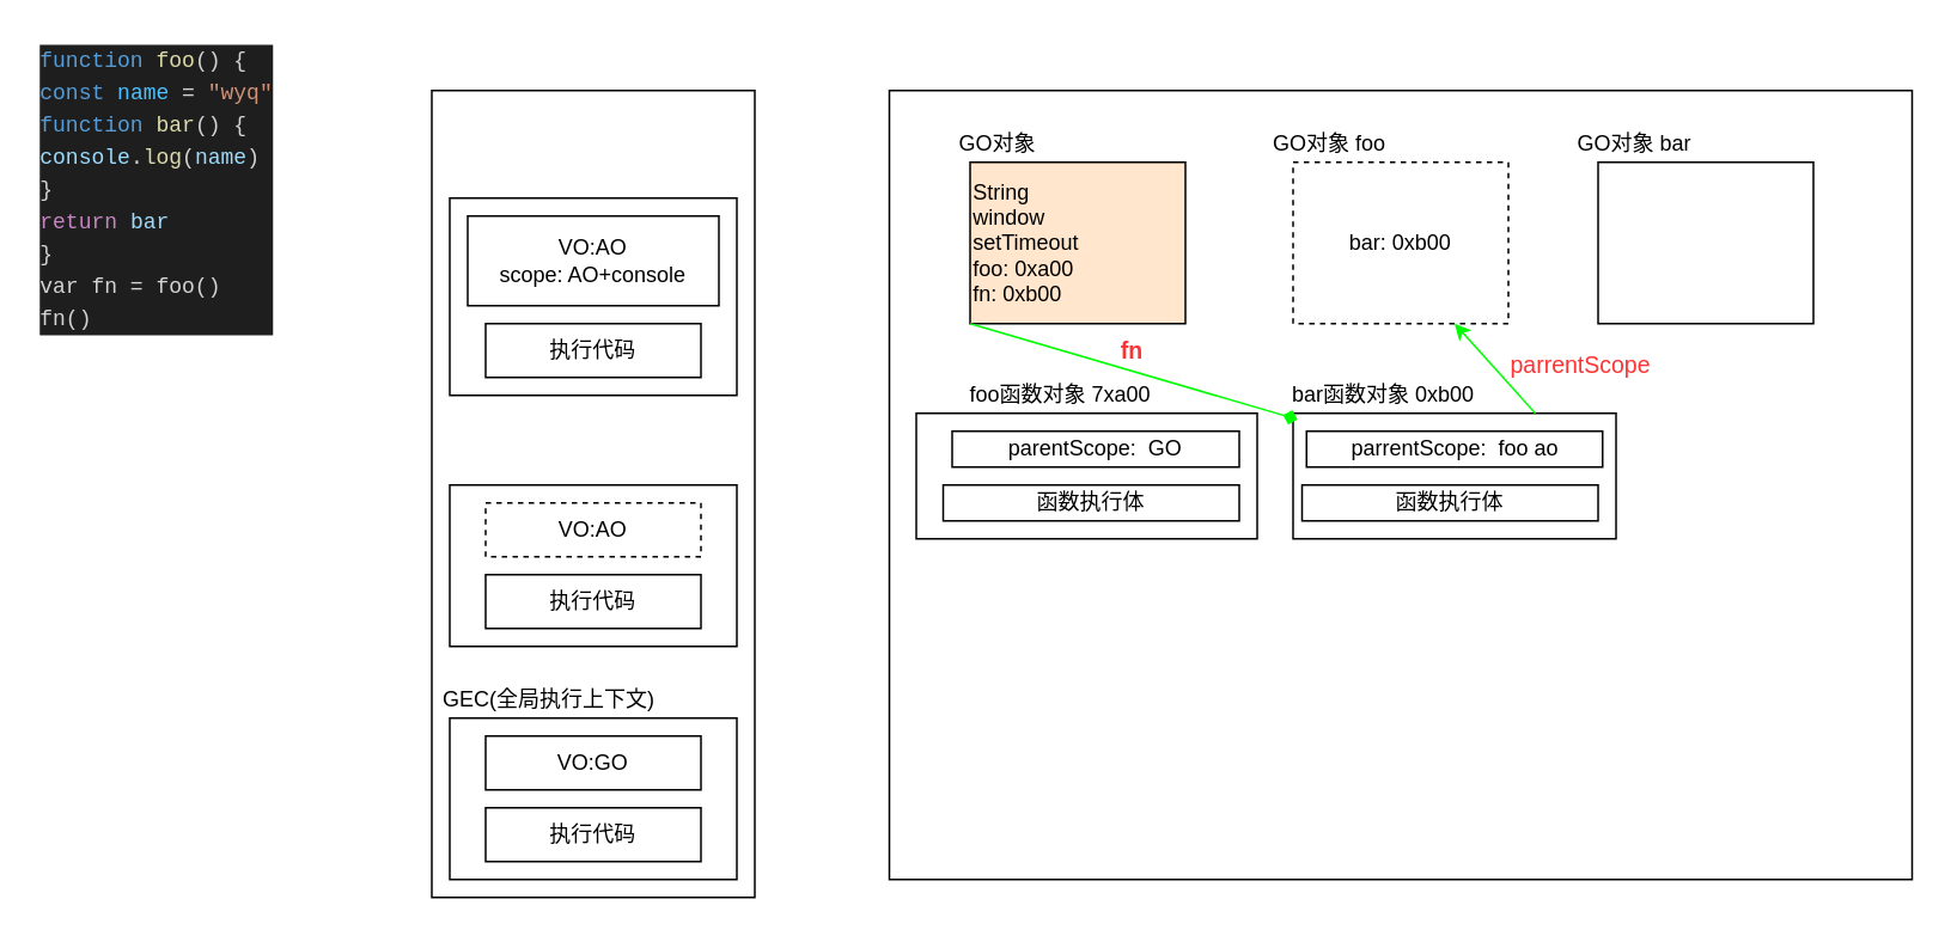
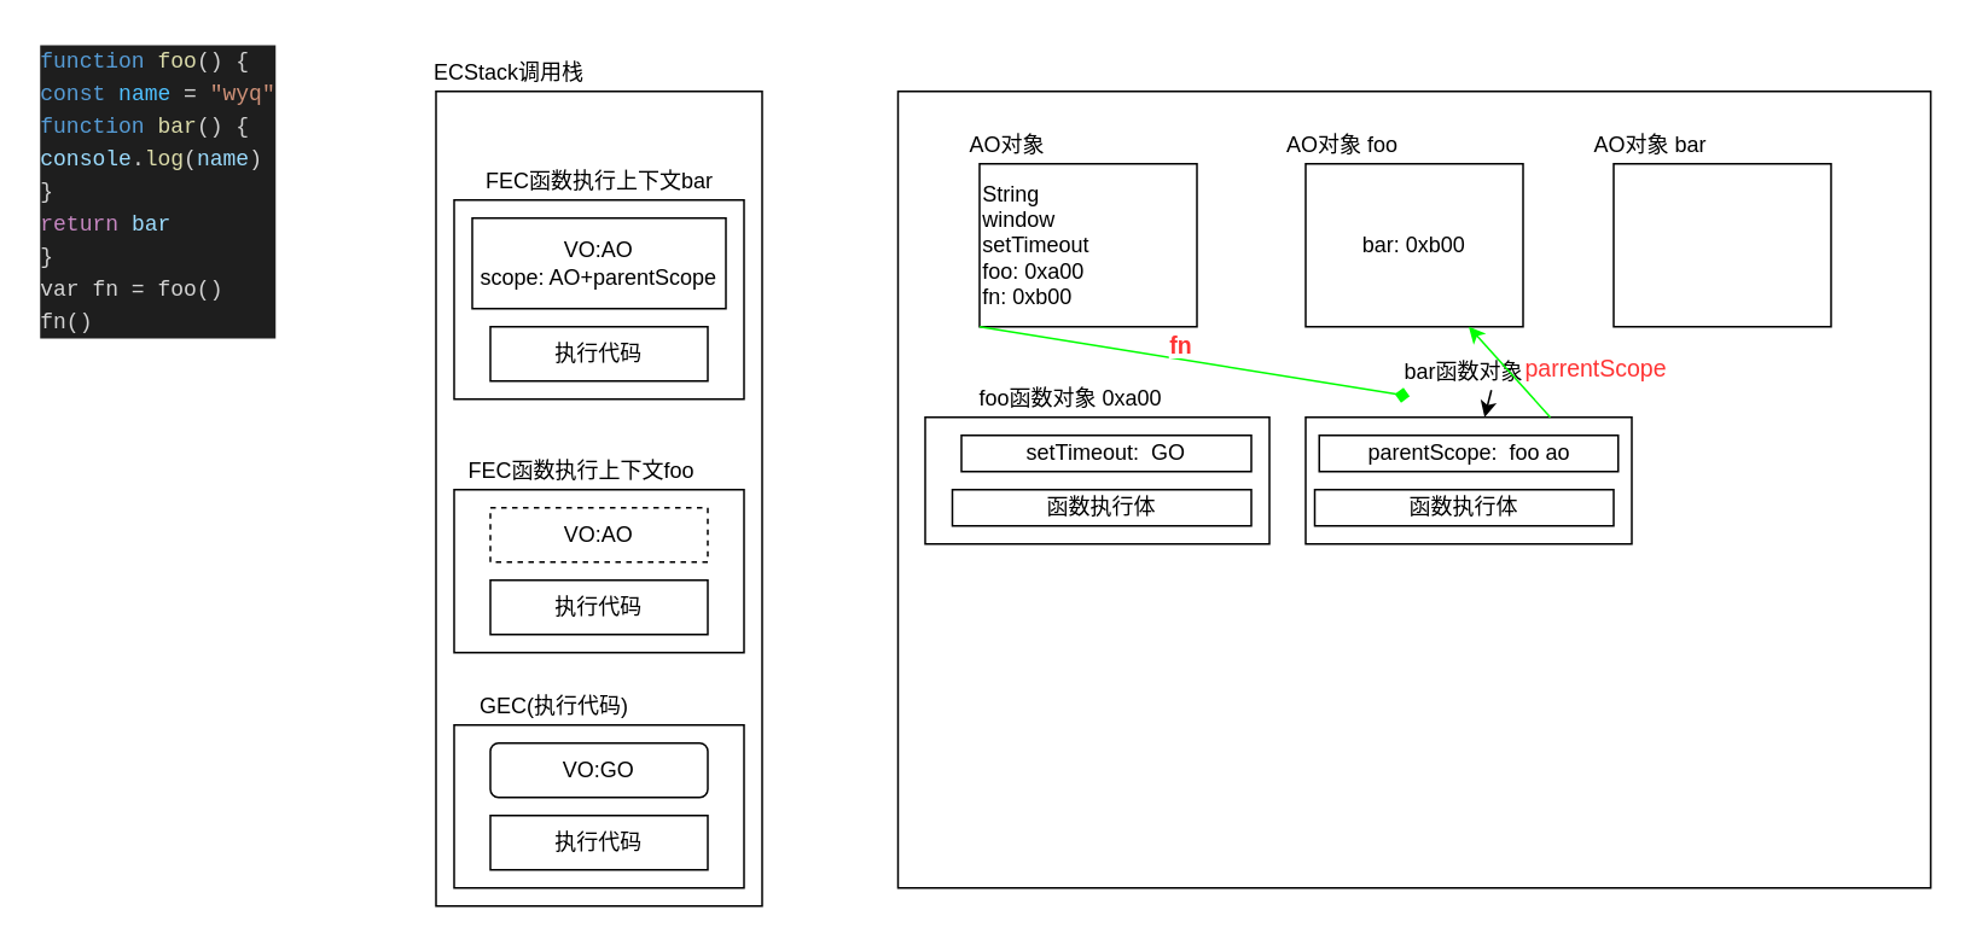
+ <mxCell id="4" value="ECStack调用栈" style="text;html=1;align=center;verticalAlign=middle;resizable=0;points=[];autosize=1;strokeColor=none;fillColor=none;" vertex="1" parent="1"><mxGeometry x="230" y="30" width="100" height="20" as="geometry" /></mxCell>
- <mxCell id="12" value="GO对象" style="text;html=1;align=center;verticalAlign=middle;resizable=0;points=[];autosize=1;strokeColor=none;fillColor=none;" vertex="1" parent="1"><mxGeometry x="525" y="70" width="60" height="20" as="geometry" /></mxCell>
+ <mxCell id="12" value="AO对象" style="text;html=1;align=center;verticalAlign=middle;resizable=0;points=[];autosize=1;strokeColor=none;fillColor=none;" vertex="1" parent="1"><mxGeometry x="525" y="70" width="60" height="20" as="geometry" /></mxCell>
- <mxCell id="13" value="GO对象 foo" style="text;html=1;align=center;verticalAlign=middle;resizable=0;points=[];autosize=1;strokeColor=none;fillColor=none;" vertex="1" parent="1"><mxGeometry x="700" y="70" width="80" height="20" as="geometry" /></mxCell>
+ <mxCell id="13" value="AO对象 foo" style="text;html=1;align=center;verticalAlign=middle;resizable=0;points=[];autosize=1;strokeColor=none;fillColor=none;" vertex="1" parent="1"><mxGeometry x="700" y="70" width="80" height="20" as="geometry" /></mxCell>
- <mxCell id="22" value="GO对象 bar" style="text;html=1;align=center;verticalAlign=middle;resizable=0;points=[];autosize=1;strokeColor=none;fillColor=none;" vertex="1" parent="1"><mxGeometry x="870" y="70" width="80" height="20" as="geometry" /></mxCell>
+ <mxCell id="22" value="AO对象 bar" style="text;html=1;align=center;verticalAlign=middle;resizable=0;points=[];autosize=1;strokeColor=none;fillColor=none;" vertex="1" parent="1"><mxGeometry x="870" y="70" width="80" height="20" as="geometry" /></mxCell>
+ <mxCell id="28" value="FEC函数执行上下文bar" style="text;html=1;align=center;verticalAlign=middle;resizable=0;points=[];autosize=1;strokeColor=none;fillColor=none;" vertex="1" parent="1"><mxGeometry x="260" y="90" width="140" height="20" as="geometry" /></mxCell>
- <mxCell id="10" value="String&lt;br&gt;window&lt;br&gt;setTimeout&lt;br&gt;foo: 0xa00&lt;br&gt;fn: 0xb00" style="rounded=0;whiteSpace=wrap;html=1;align=left;fillColor=#ffe6cc;" vertex="1" parent="1"><mxGeometry x="540" y="90" width="120" height="90" as="geometry" /></mxCell>
+ <mxCell id="10" value="String&lt;br&gt;window&lt;br&gt;setTimeout&lt;br&gt;foo: 0xa00&lt;br&gt;fn: 0xb00" style="rounded=0;whiteSpace=wrap;html=1;align=left;" vertex="1" parent="1"><mxGeometry x="540" y="90" width="120" height="90" as="geometry" /></mxCell>
- <mxCell id="11" value="bar: 0xb00" style="rounded=0;whiteSpace=wrap;html=1;dashed=1;" vertex="1" parent="1"><mxGeometry x="720" y="90" width="120" height="90" as="geometry" /></mxCell>
+ <mxCell id="11" value="bar: 0xb00" style="rounded=0;whiteSpace=wrap;html=1;" vertex="1" parent="1"><mxGeometry x="720" y="90" width="120" height="90" as="geometry" /></mxCell>
- <mxCell id="26" value="VO:AO&lt;br&gt;scope: AO+console" style="rounded=0;whiteSpace=wrap;html=1;align=center;" vertex="1" parent="1"><mxGeometry x="260" y="120" width="140" height="50" as="geometry" /></mxCell>
+ <mxCell id="26" value="VO:AO&lt;br&gt;scope: AO+parentScope" style="rounded=0;whiteSpace=wrap;html=1;align=center;" vertex="1" parent="1"><mxGeometry x="260" y="120" width="140" height="50" as="geometry" /></mxCell>
- <mxCell id="16" value="foo函数对象 7xa00" style="text;html=1;align=center;verticalAlign=middle;resizable=0;points=[];autosize=1;strokeColor=none;fillColor=none;" vertex="1" parent="1"><mxGeometry x="530" y="210" width="120" height="20" as="geometry" /></mxCell>
+ <mxCell id="16" value="foo函数对象 0xa00" style="text;html=1;align=center;verticalAlign=middle;resizable=0;points=[];autosize=1;strokeColor=none;fillColor=none;" vertex="1" parent="1"><mxGeometry x="530" y="210" width="120" height="20" as="geometry" /></mxCell>
- <mxCell id="18" value="bar函数对象 0xb00" style="text;html=1;align=center;verticalAlign=middle;resizable=0;points=[];autosize=1;strokeColor=none;fillColor=none;" vertex="1" parent="1"><mxGeometry x="710" y="210" width="120" height="20" as="geometry" /></mxCell>
+ <mxCell id="18" value="bar函数对象 0xb00" style="text;html=1;align=center;verticalAlign=middle;resizable=0;points=[];autosize=1;strokeColor=none;fillColor=none;" vertex="1" parent="1"><mxGeometry x="765" y="195" width="120" height="20" as="geometry" /></mxCell>
- <mxCell id="35" value="parentScope:&amp;nbsp; GO" style="rounded=0;whiteSpace=wrap;html=1;" vertex="1" parent="1"><mxGeometry x="530" y="240" width="160" height="20" as="geometry" /></mxCell>
+ <mxCell id="35" value="setTimeout:&amp;nbsp; GO" style="rounded=0;whiteSpace=wrap;html=1;" vertex="1" parent="1"><mxGeometry x="530" y="240" width="160" height="20" as="geometry" /></mxCell>
- <mxCell id="30" value="parrentScope:&amp;nbsp; foo ao" style="rounded=0;whiteSpace=wrap;html=1;" vertex="1" parent="1"><mxGeometry x="727.5" y="240" width="165" height="20" as="geometry" /></mxCell>
+ <mxCell id="30" value="parentScope:&amp;nbsp; foo ao" style="rounded=0;whiteSpace=wrap;html=1;" vertex="1" parent="1"><mxGeometry x="727.5" y="240" width="165" height="20" as="geometry" /></mxCell>
+ <mxCell id="20" value="FEC函数执行上下文foo" style="text;html=1;align=center;verticalAlign=middle;resizable=0;points=[];autosize=1;strokeColor=none;fillColor=none;" vertex="1" parent="1"><mxGeometry x="250" y="250" width="140" height="20" as="geometry" /></mxCell>
- <mxCell id="8" value="GEC(全局执行上下文)" style="text;html=1;align=center;verticalAlign=middle;resizable=0;points=[];autosize=1;strokeColor=none;fillColor=none;" vertex="1" parent="1"><mxGeometry x="240" y="380" width="130" height="20" as="geometry" /></mxCell>
+ <mxCell id="8" value="GEC(执行代码)" style="text;html=1;align=center;verticalAlign=middle;resizable=0;points=[];autosize=1;strokeColor=none;fillColor=none;" vertex="1" parent="1"><mxGeometry x="240" y="380" width="130" height="20" as="geometry" /></mxCell>
- <mxCell id="6" value="VO:GO" style="rounded=0;whiteSpace=wrap;html=1;" vertex="1" parent="1"><mxGeometry x="270" y="410" width="120" height="30" as="geometry" /></mxCell>
+ <mxCell id="6" value="VO:GO" style="whiteSpace=wrap;html=1;rounded=1;" vertex="1" parent="1"><mxGeometry x="270" y="410" width="120" height="30" as="geometry" /></mxCell>
